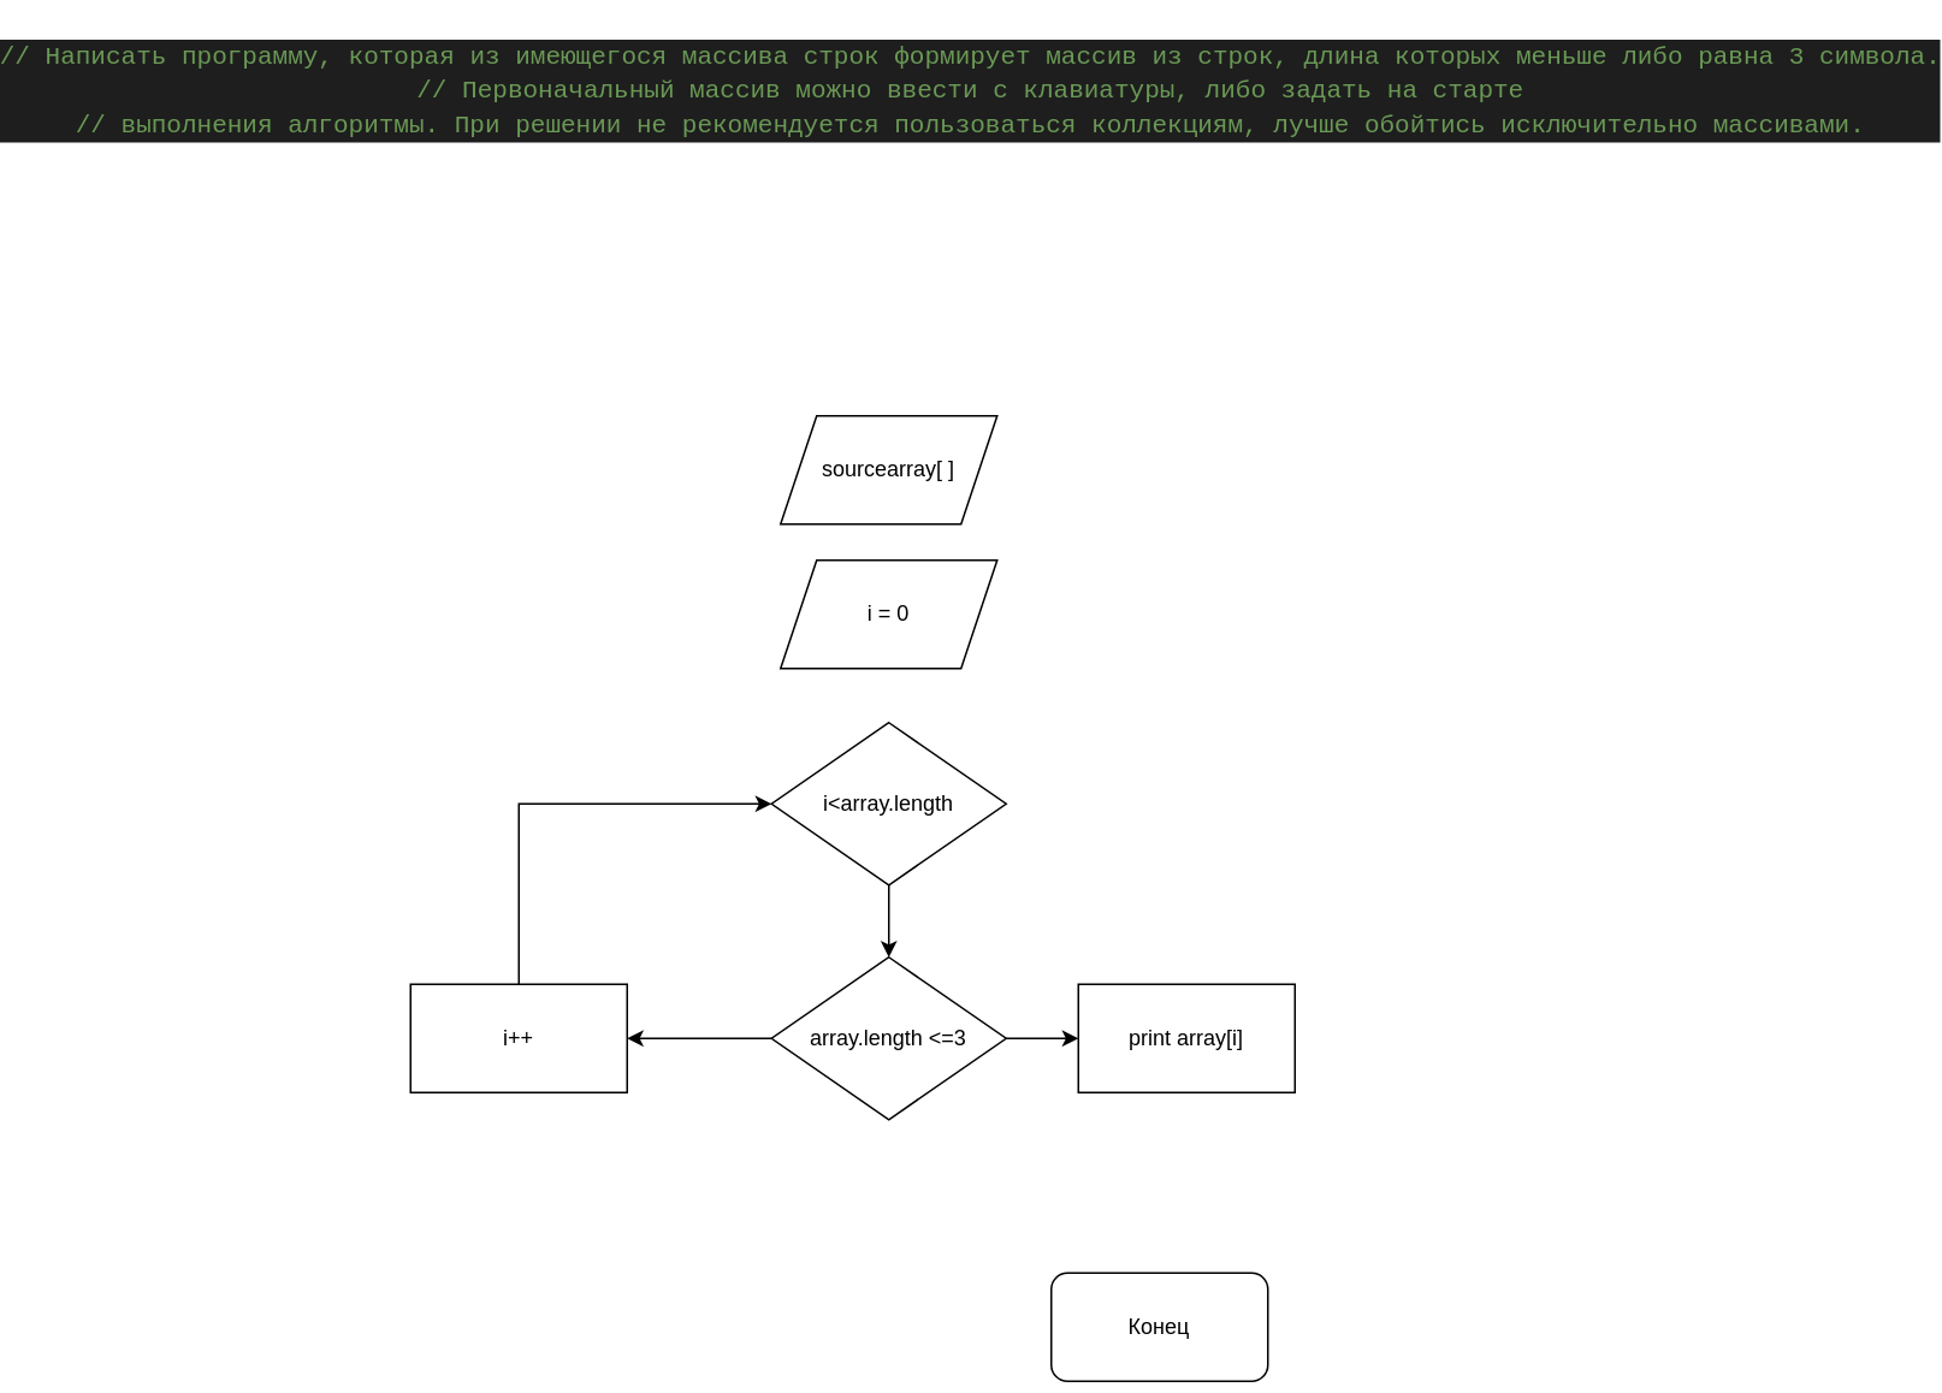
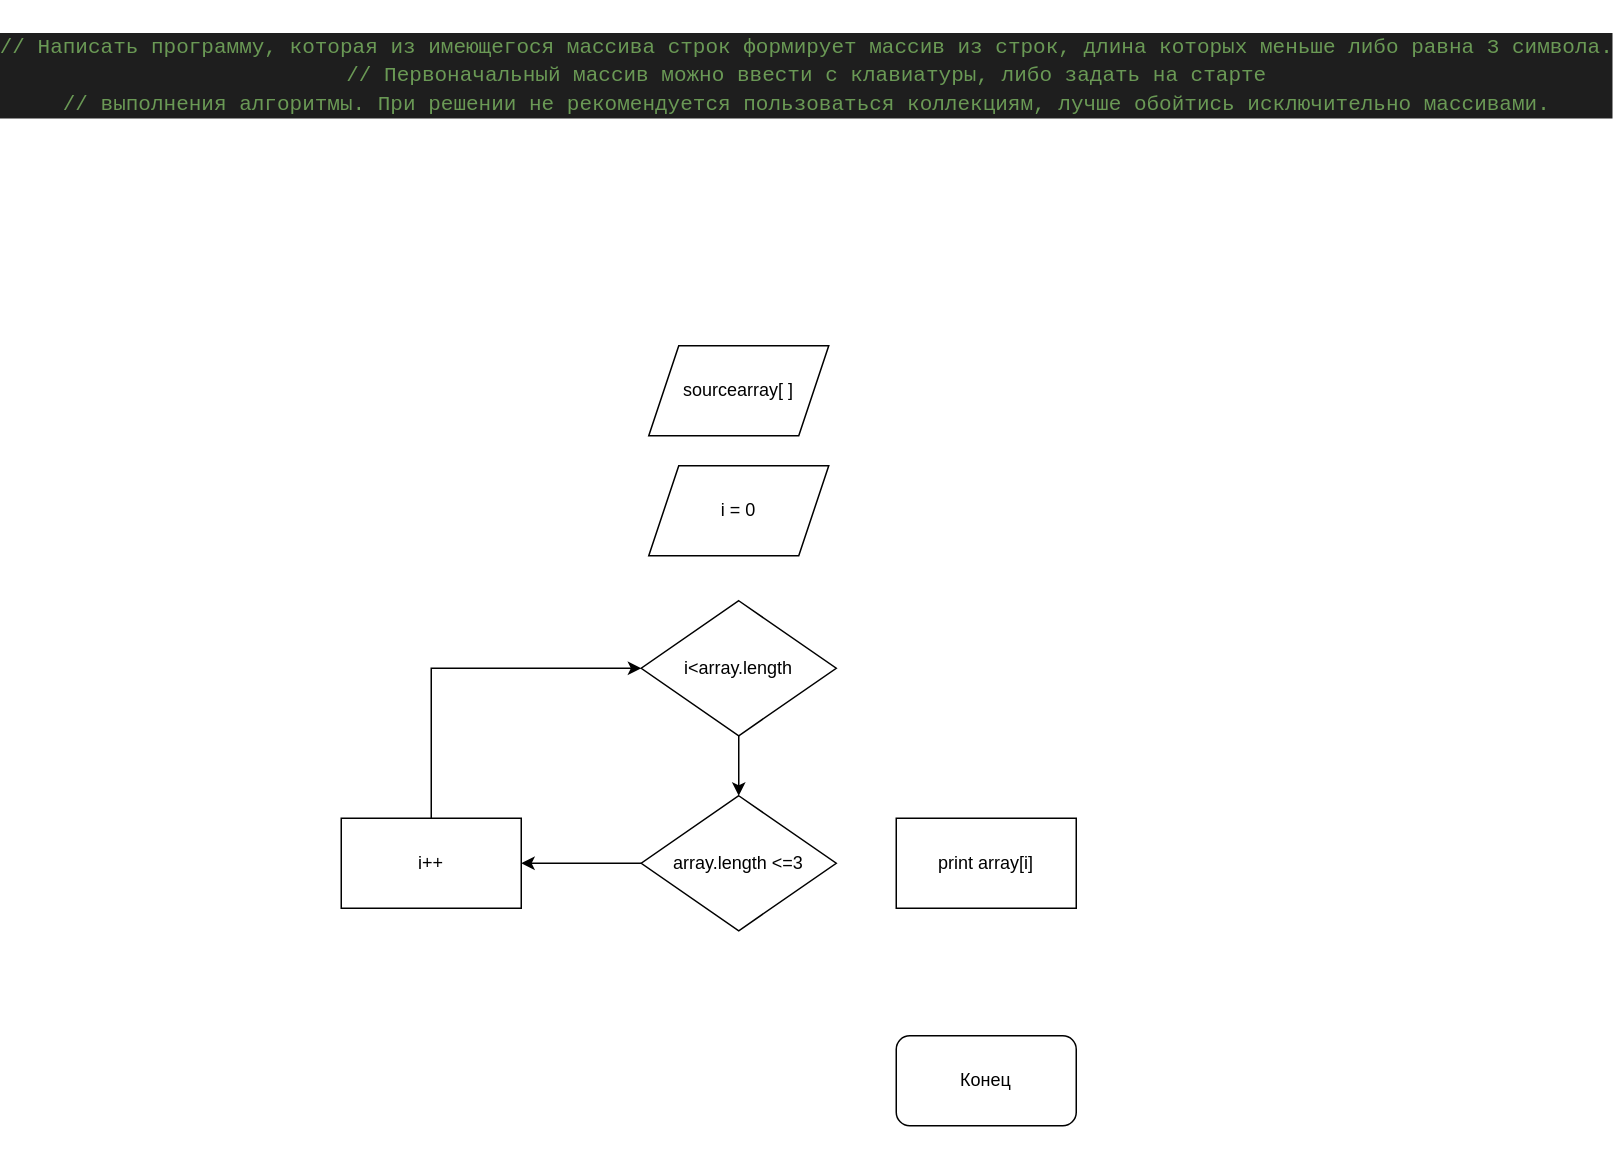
- <mxCell id="11" value="" style="edgeStyle=orthogonalEdgeStyle;rounded=0;orthogonalLoop=1;jettySize=auto;html=1;" edge="1" parent="1" source="12" target="9"><mxGeometry relative="1" as="geometry" /></mxCell>
- <mxCell id="10" value="Конец" style="rounded=1;whiteSpace=wrap;html=1;" parent="1" vertex="1"><mxGeometry x="565" y="705" width="120" height="60" as="geometry" /></mxCell>
+ <mxCell id="10" value="Конец" style="rounded=1;whiteSpace=wrap;html=1;" parent="1" vertex="1"><mxGeometry x="580" y="690" width="120" height="60" as="geometry" /></mxCell>
